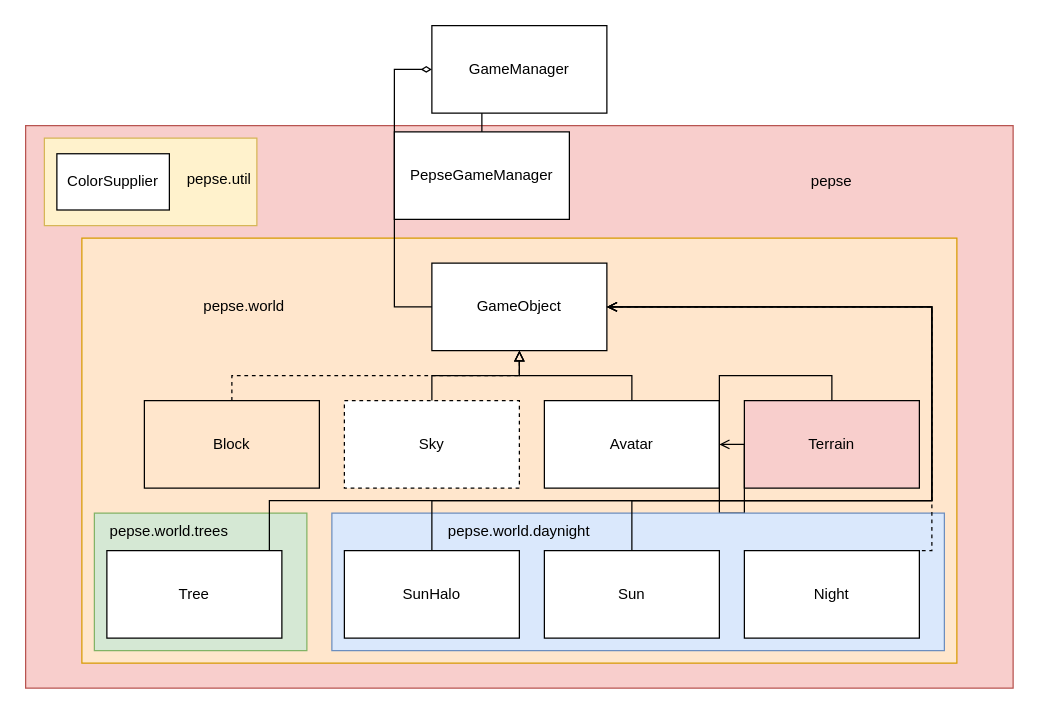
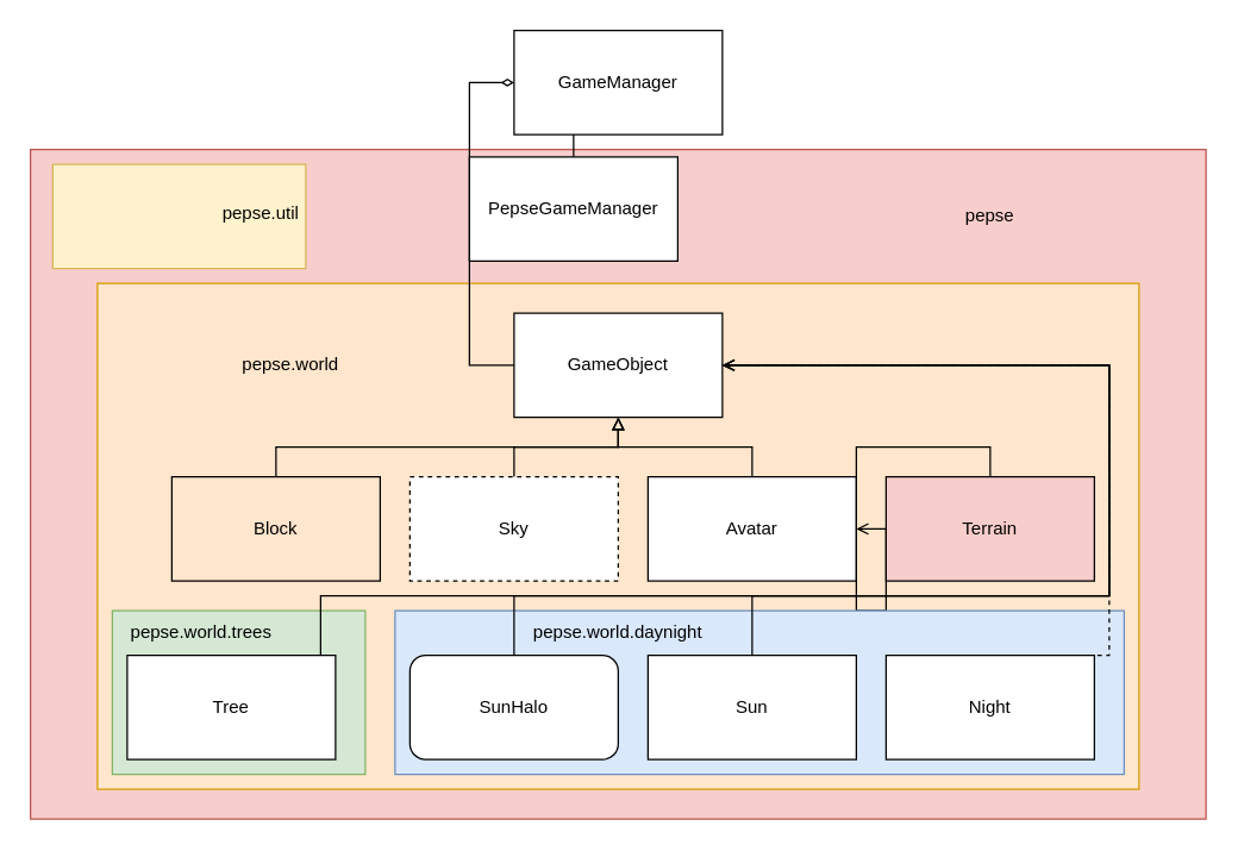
- <mxCell id="28" value="ColorSupplier" style="rounded=0;whiteSpace=wrap;html=1;" vertex="1" parent="1"><mxGeometry x="45" y="122.5" width="90" height="45" as="geometry" /></mxCell>
- <mxCell id="13" value="" style="edgeStyle=orthogonalEdgeStyle;rounded=0;orthogonalLoop=1;jettySize=auto;html=1;endArrow=block;endFill=0;dashed=1;" edge="1" parent="1" source="14" target="16"><mxGeometry relative="1" as="geometry"><Array as="points"><mxPoint x="185" y="300" /><mxPoint x="415" y="300" /></Array></mxGeometry></mxCell>
+ <mxCell id="13" value="" style="edgeStyle=orthogonalEdgeStyle;rounded=0;orthogonalLoop=1;jettySize=auto;html=1;endArrow=block;endFill=0;" edge="1" parent="1" source="14" target="16"><mxGeometry relative="1" as="geometry"><Array as="points"><mxPoint x="185" y="300" /><mxPoint x="415" y="300" /></Array></mxGeometry></mxCell>
- <mxCell id="19" value="SunHalo" style="rounded=0;whiteSpace=wrap;html=1;" vertex="1" parent="1"><mxGeometry x="275" y="440" width="140" height="70" as="geometry" /></mxCell>
+ <mxCell id="19" value="SunHalo" style="whiteSpace=wrap;html=1;rounded=1;" vertex="1" parent="1"><mxGeometry x="275" y="440" width="140" height="70" as="geometry" /></mxCell>
